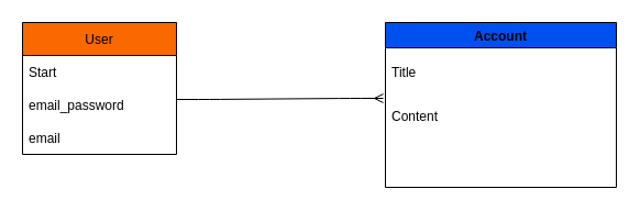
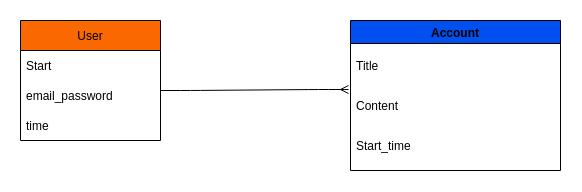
- <mxCell id="5" value="email" style="text;strokeColor=none;fillColor=none;align=left;verticalAlign=middle;spacingLeft=4;spacingRight=4;overflow=hidden;points=[[0,0.5],[1,0.5]];portConstraint=eastwest;rotatable=0;fontColor=#000000;" vertex="1" parent="2"><mxGeometry y="90" width="140" height="30" as="geometry" /></mxCell>
+ <mxCell id="5" value="time" style="text;strokeColor=none;fillColor=none;align=left;verticalAlign=middle;spacingLeft=4;spacingRight=4;overflow=hidden;points=[[0,0.5],[1,0.5]];portConstraint=eastwest;rotatable=0;fontColor=#000000;" vertex="1" parent="2"><mxGeometry y="90" width="140" height="30" as="geometry" /></mxCell>
+ <mxCell id="10" value="Start_time" style="text;strokeColor=none;fillColor=none;align=left;verticalAlign=middle;spacingLeft=4;spacingRight=4;overflow=hidden;points=[[0,0.5],[1,0.5]];portConstraint=eastwest;rotatable=0;fontColor=#000000;" vertex="1" parent="7"><mxGeometry y="110" width="180" height="30" as="geometry" /></mxCell>
